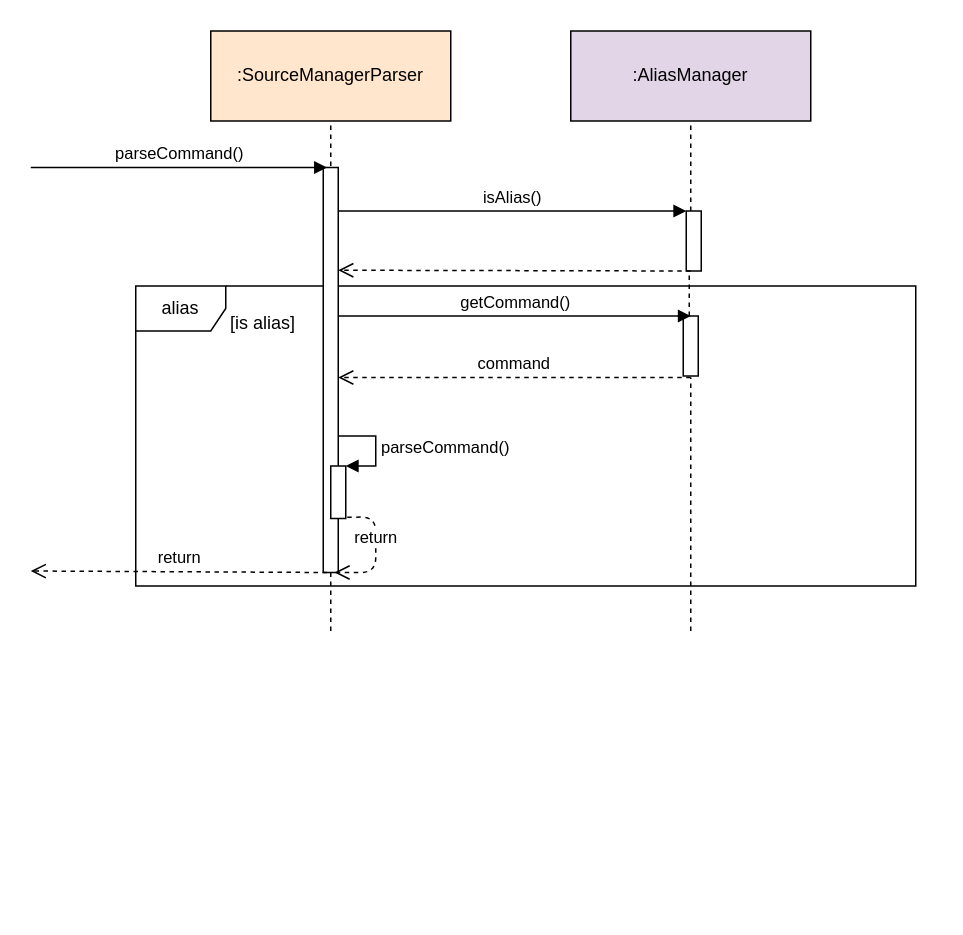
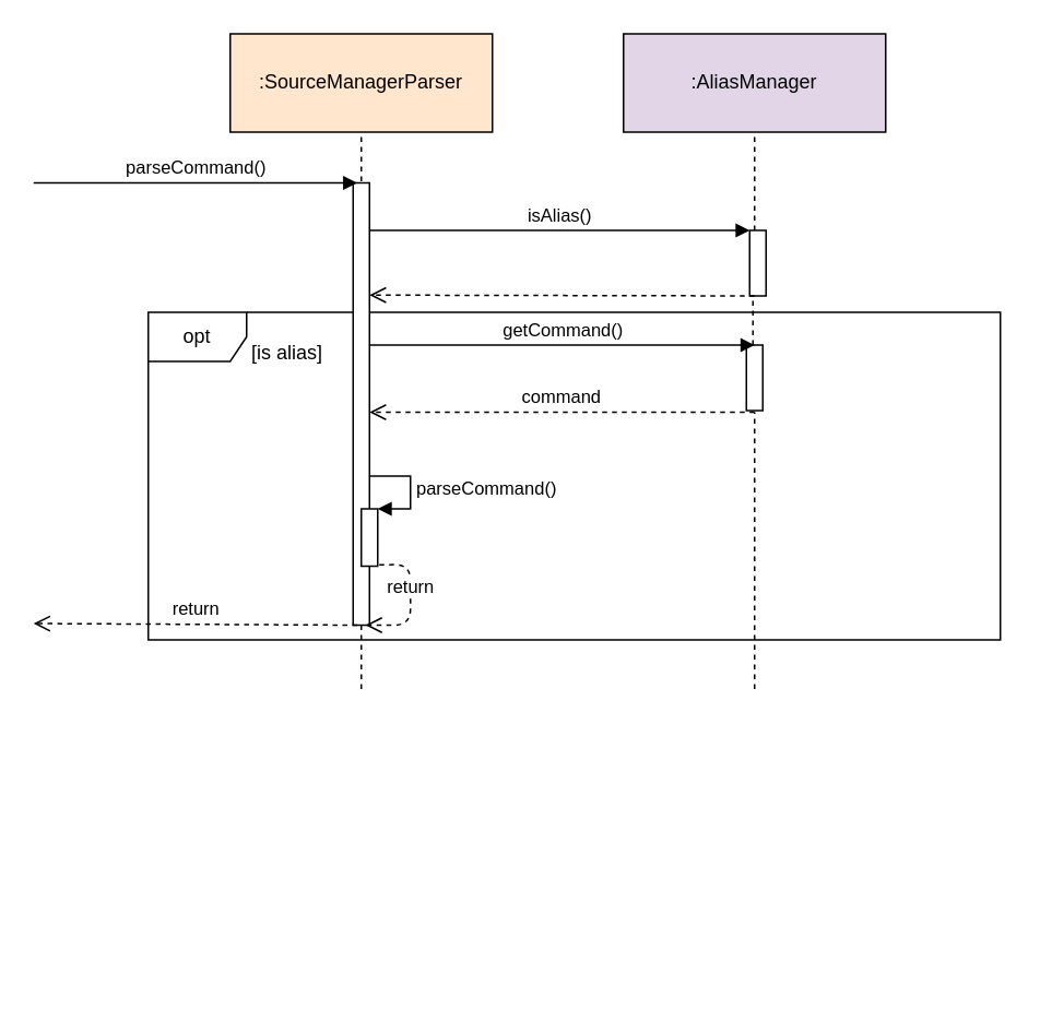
- <mxCell id="3" value="alias" style="shape=umlFrame;whiteSpace=wrap;html=1;" parent="2" vertex="1"><mxGeometry x="-50" y="170" width="520" height="200" as="geometry" /></mxCell>
+ <mxCell id="3" value="opt" style="shape=umlFrame;whiteSpace=wrap;html=1;" parent="2" vertex="1"><mxGeometry x="-50" y="170" width="520" height="200" as="geometry" /></mxCell>
